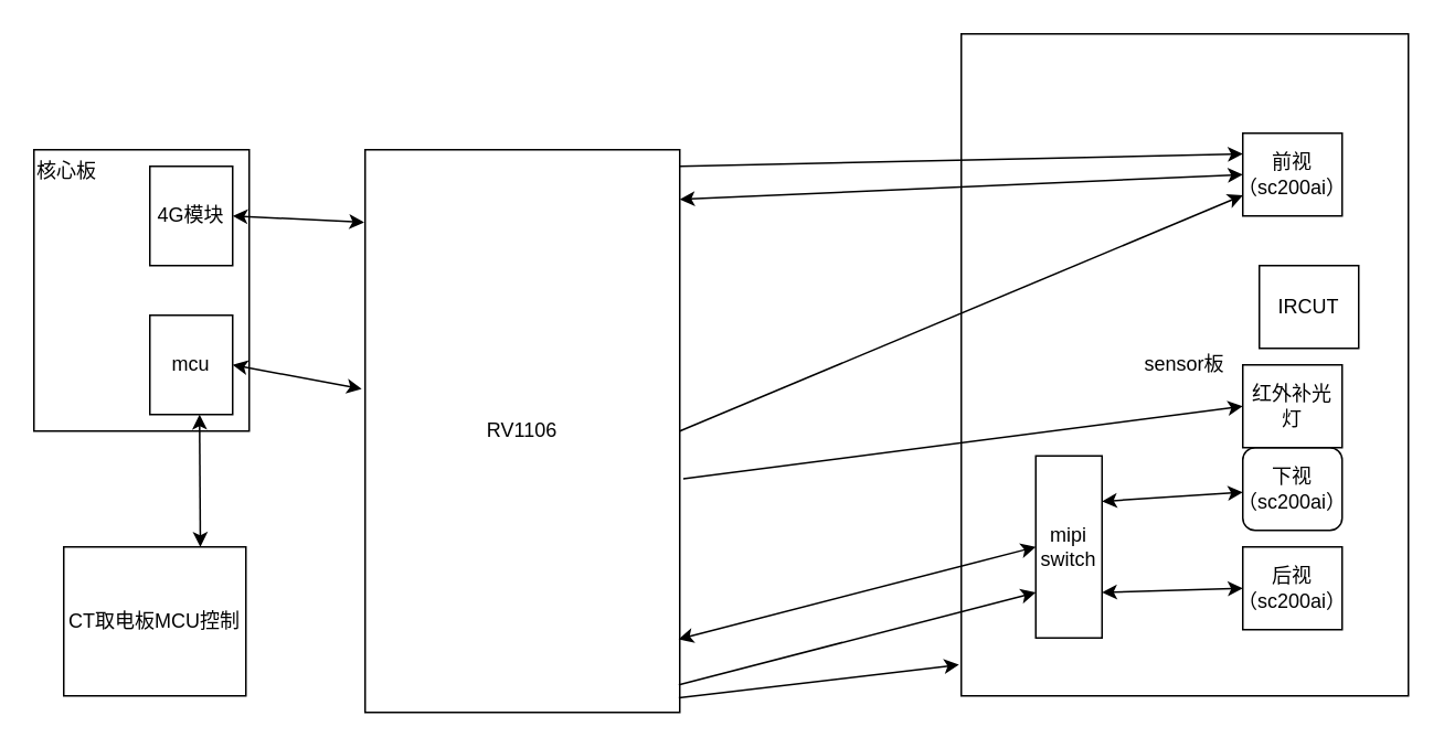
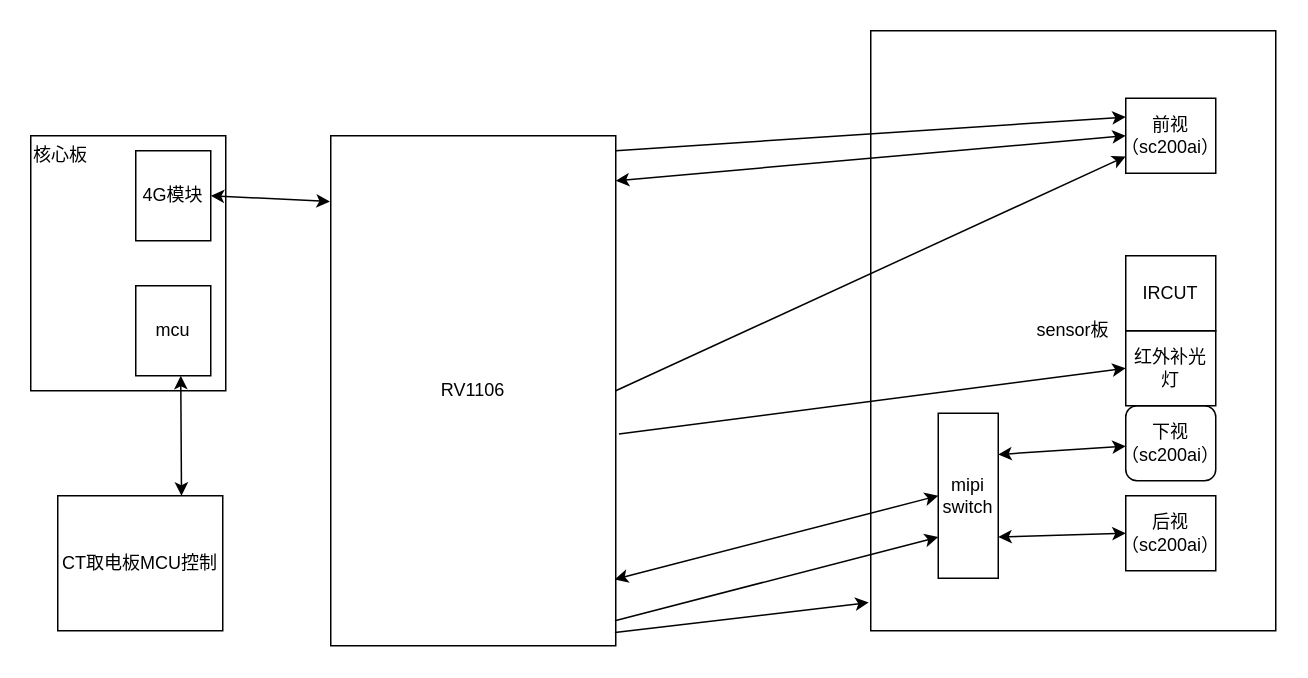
- <mxCell id="9" value="前视（sc200ai）" style="rounded=0;whiteSpace=wrap;html=1;" vertex="1" parent="1"><mxGeometry x="750" y="80" width="60" height="50" as="geometry" /></mxCell>
+ <mxCell id="9" value="前视（sc200ai）" style="rounded=0;whiteSpace=wrap;html=1;" vertex="1" parent="1"><mxGeometry x="750" y="65" width="60" height="50" as="geometry" /></mxCell>
- <mxCell id="17" value="IRCUT" style="rounded=0;whiteSpace=wrap;html=1;" vertex="1" parent="1"><mxGeometry x="760" y="160" width="60" height="50" as="geometry" /></mxCell>
+ <mxCell id="17" value="IRCUT" style="rounded=0;whiteSpace=wrap;html=1;" vertex="1" parent="1"><mxGeometry x="750" y="170" width="60" height="50" as="geometry" /></mxCell>
- <mxCell id="25" value="" style="endArrow=classic;startArrow=classic;html=1;rounded=0;exitX=1;exitY=0.5;exitDx=0;exitDy=0;entryX=-0.011;entryY=0.425;entryDx=0;entryDy=0;entryPerimeter=0;" edge="1" parent="1" source="5" target="3"><mxGeometry width="50" height="50" relative="1" as="geometry"><mxPoint x="220" y="330" as="sourcePoint" /><mxPoint x="270" y="280" as="targetPoint" /></mxGeometry></mxCell>
